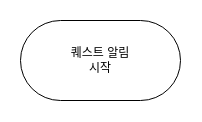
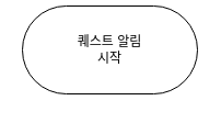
- <mxCell id="2" value="퀘스트 알림&lt;br&gt;시작" style="rounded=1;whiteSpace=wrap;html=1;arcSize=50;" vertex="1" parent="1"><mxGeometry width="160" height="80" as="geometry" x="20" y="20" /></mxCell>
+ <mxCell id="2" value="퀘스트 알림&lt;br&gt;시작" style="rounded=1;whiteSpace=wrap;html=1;arcSize=50;" vertex="1" parent="1"><mxGeometry x="20" y="5" width="160" height="80" as="geometry" /></mxCell>
